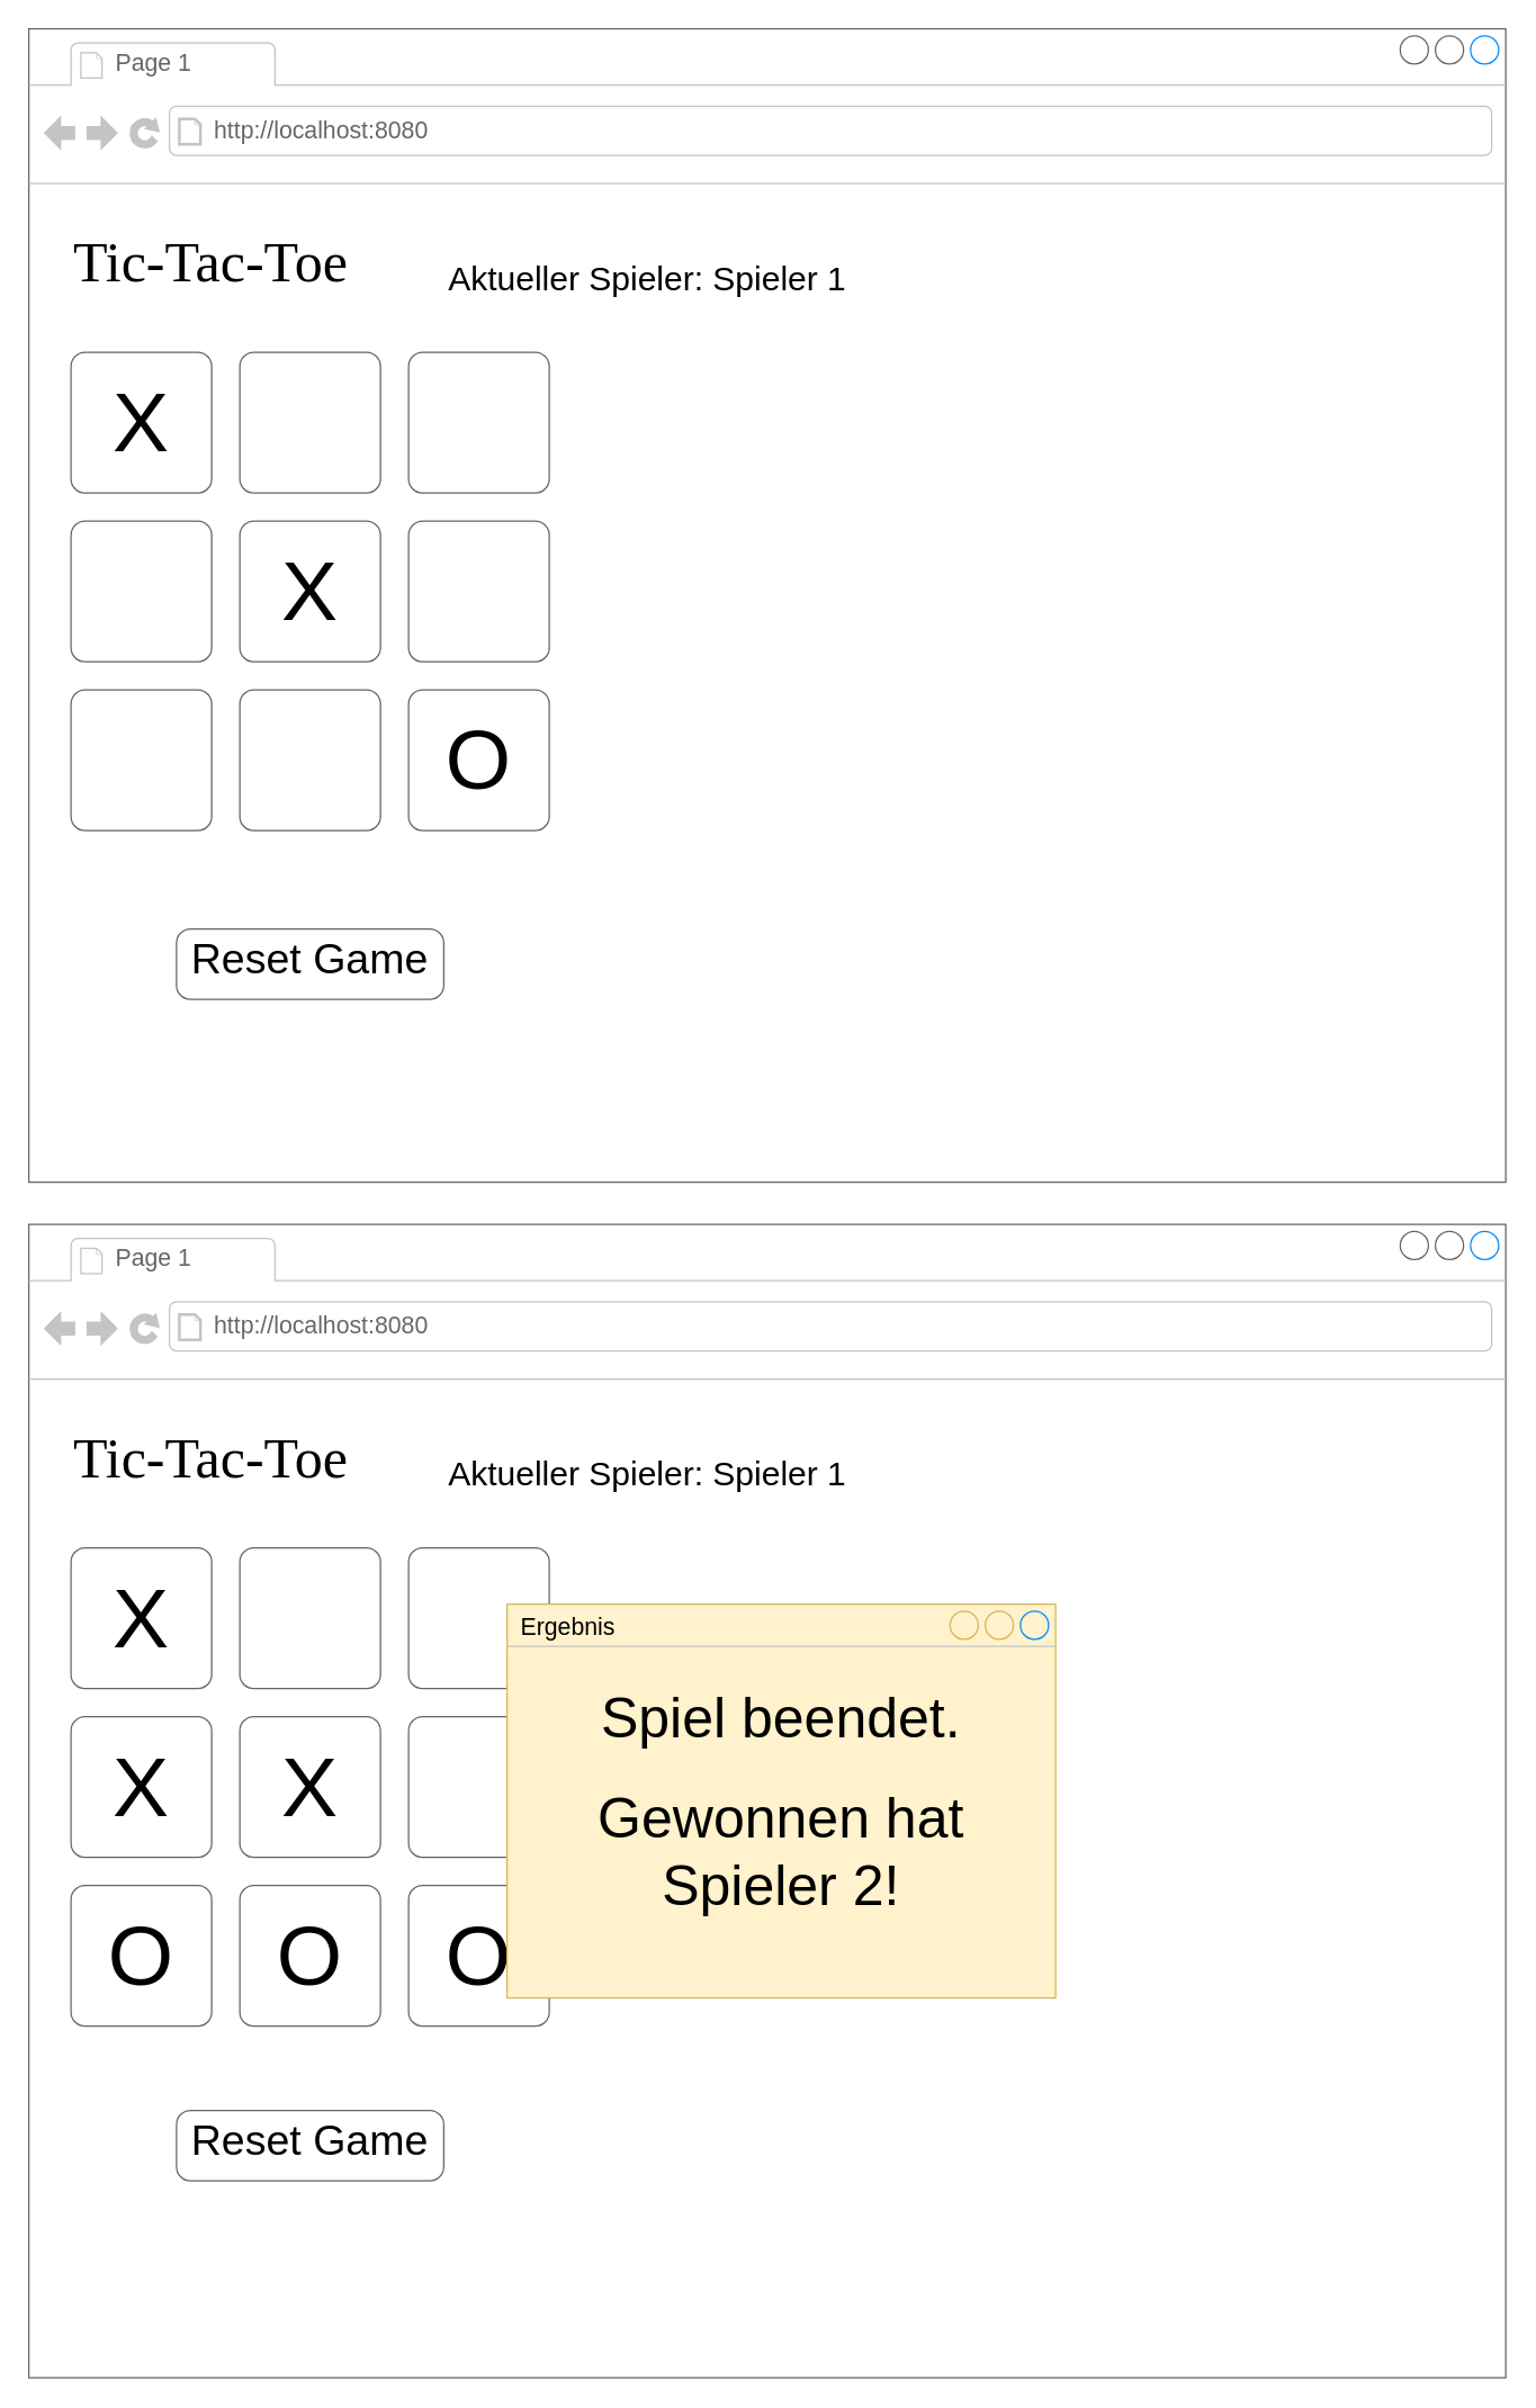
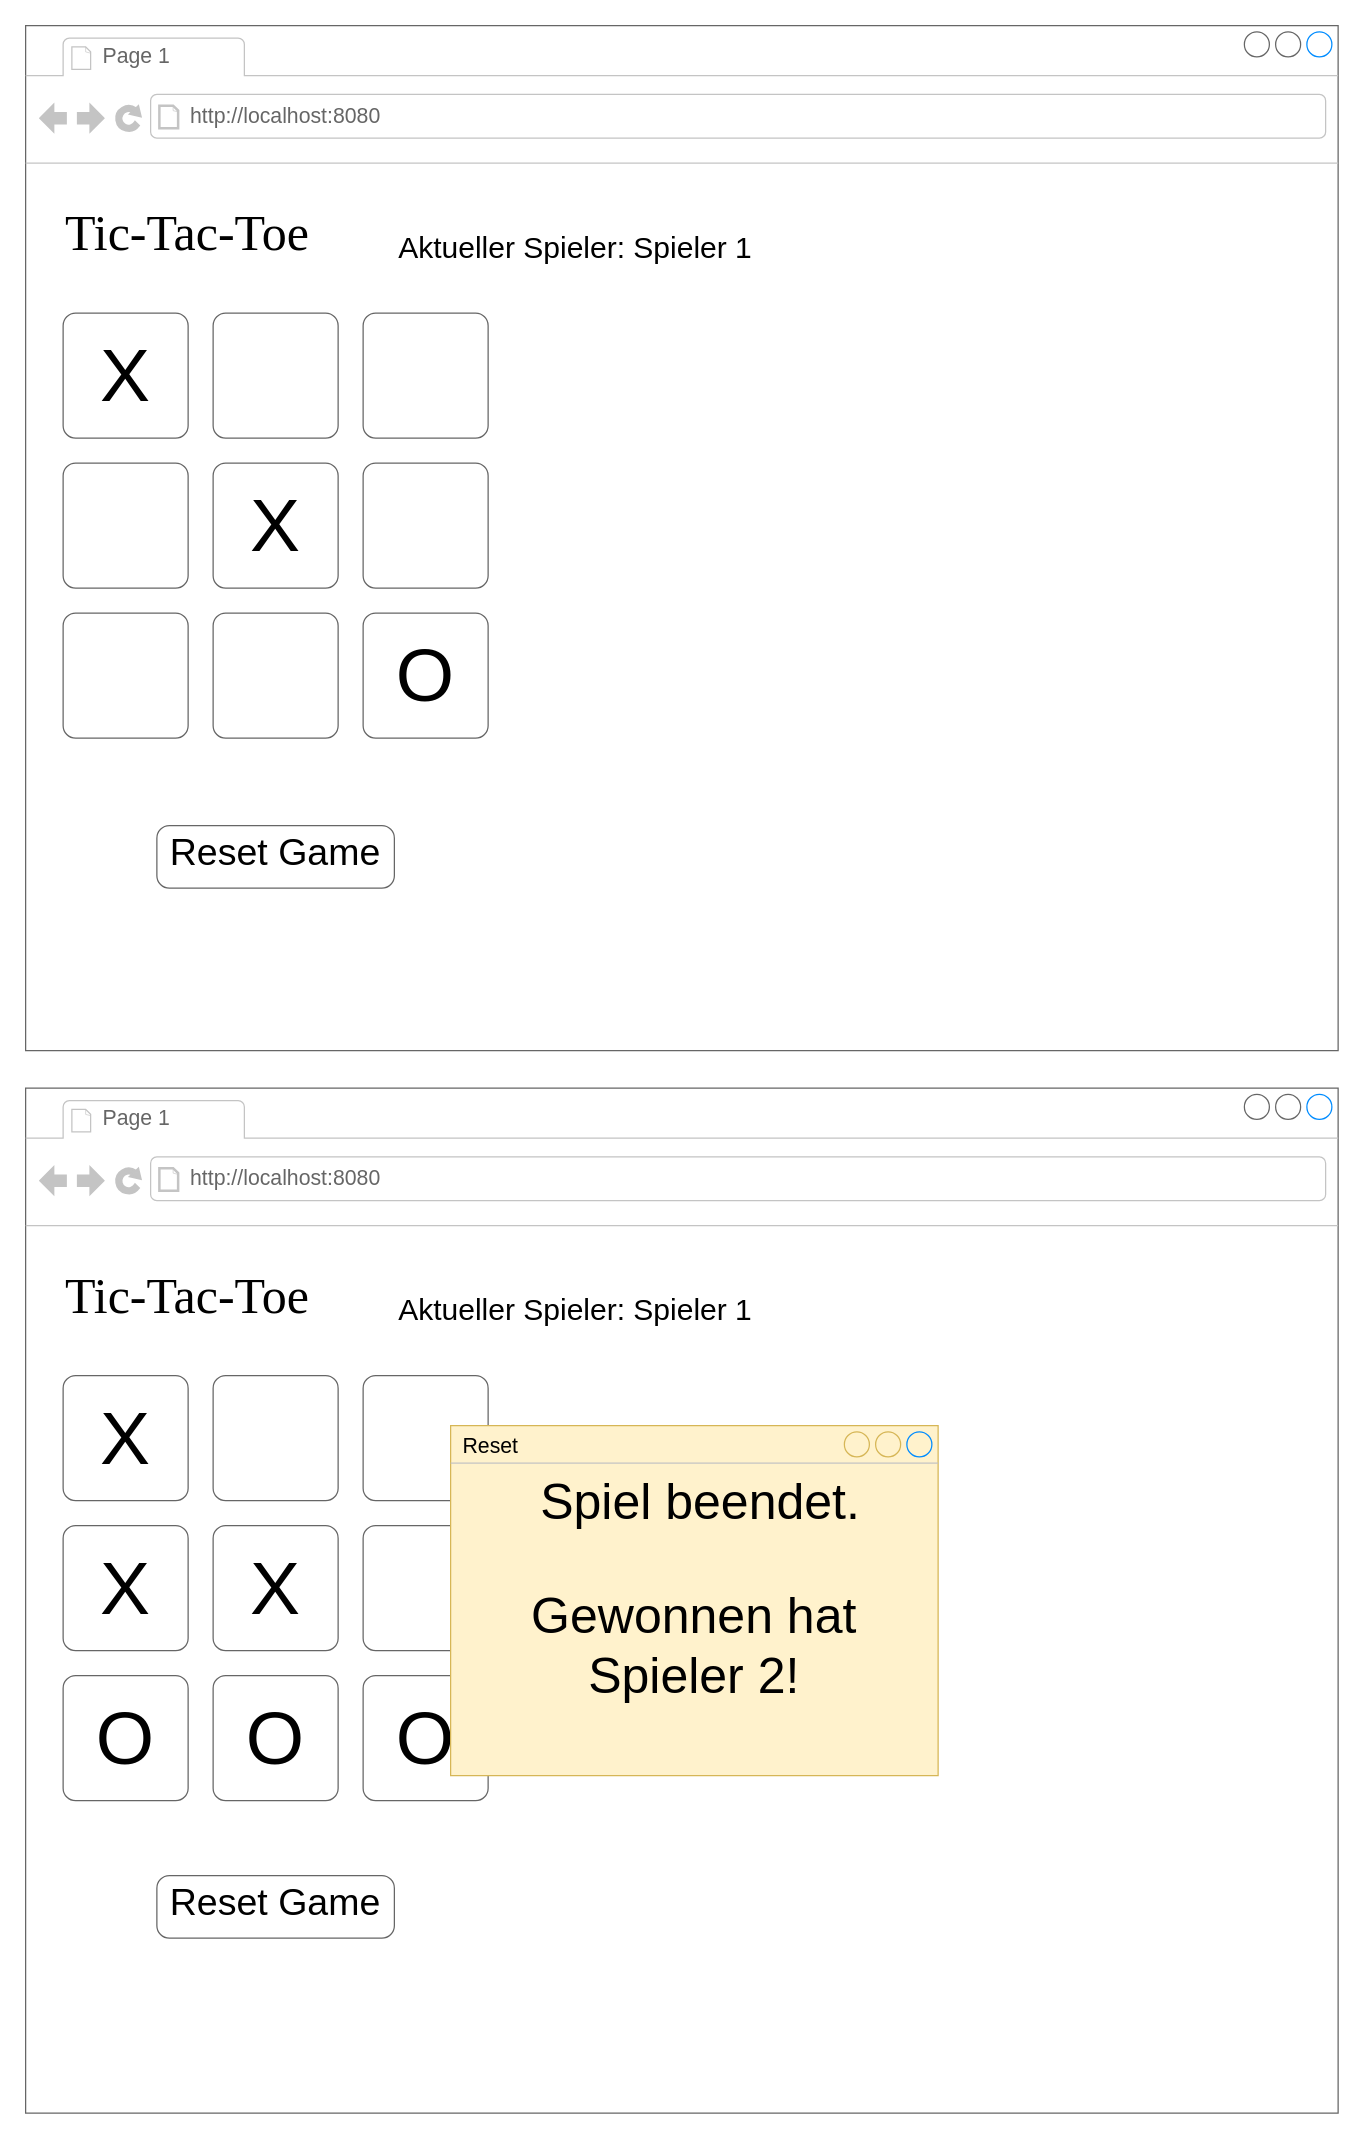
- <mxCell id="31" value="Ergebnis" style="strokeWidth=1;shadow=0;dashed=0;align=center;html=1;shape=mxgraph.mockup.containers.window;align=left;verticalAlign=top;spacingLeft=8;strokeColor2=#008cff;strokeColor3=#c4c4c4;mainText=;fontSize=17;labelBackgroundColor=none;fillColor=#fff2cc;strokeColor=#d6b656;" vertex="1" parent="17"><mxGeometry x="340" y="270" width="390" height="280" as="geometry" /></mxCell>
+ <mxCell id="31" value="Reset" style="strokeWidth=1;shadow=0;dashed=0;align=center;html=1;shape=mxgraph.mockup.containers.window;align=left;verticalAlign=top;spacingLeft=8;strokeColor2=#008cff;strokeColor3=#c4c4c4;mainText=;fontSize=17;labelBackgroundColor=none;fillColor=#fff2cc;strokeColor=#d6b656;" vertex="1" parent="17"><mxGeometry x="340" y="270" width="390" height="280" as="geometry" /></mxCell>
- <mxCell id="32" value="Spiel beendet." style="text;html=1;strokeColor=none;fillColor=none;align=center;verticalAlign=middle;whiteSpace=wrap;rounded=0;fontSize=40;" vertex="1" parent="17"><mxGeometry x="405" y="340" width="260" height="20" as="geometry" /></mxCell>
+ <mxCell id="32" value="Spiel beendet." style="text;html=1;strokeColor=none;fillColor=none;align=center;verticalAlign=middle;whiteSpace=wrap;rounded=0;fontSize=40;" vertex="1" parent="17"><mxGeometry x="410" y="320" width="260" height="20" as="geometry" /></mxCell>
